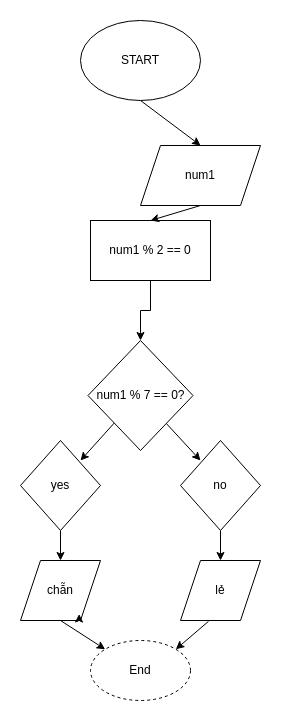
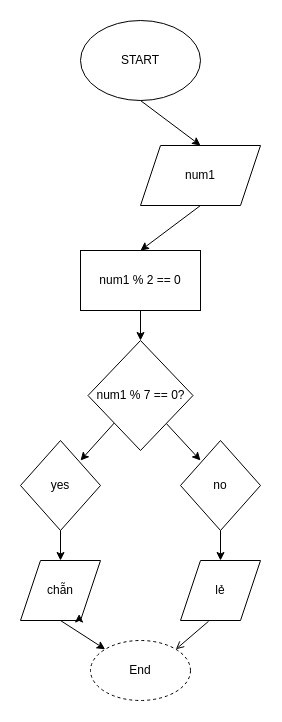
- <mxCell id="4" value="num1 % 2 == 0" style="rounded=0;whiteSpace=wrap;html=1;" parent="1" vertex="1"><mxGeometry x="90" y="220" width="120" height="60" as="geometry" /></mxCell>
+ <mxCell id="4" value="num1 % 2 == 0" style="rounded=0;whiteSpace=wrap;html=1;" parent="1" vertex="1"><mxGeometry x="80" y="250" width="120" height="60" as="geometry" /></mxCell>
- <mxCell id="17" value="" style="endArrow=classic;html=1;rounded=0;exitX=0.35;exitY=1.014;exitDx=0;exitDy=0;exitPerimeter=0;entryX=1;entryY=0;entryDx=0;entryDy=0;" parent="1" source="15" target="18" edge="1"><mxGeometry width="50" height="50" relative="1" as="geometry"><mxPoint x="51" y="631" as="sourcePoint" /><mxPoint x="208" y="650" as="targetPoint" /><Array as="points" /></mxGeometry></mxCell>
+ <mxCell id="17" value="" style="endArrow=open;html=1;rounded=0;exitX=0.35;exitY=1.014;exitDx=0;exitDy=0;exitPerimeter=0;entryX=1;entryY=0;entryDx=0;entryDy=0;" parent="1" source="15" target="18" edge="1"><mxGeometry width="50" height="50" relative="1" as="geometry"><mxPoint x="51" y="631" as="sourcePoint" /><mxPoint x="208" y="650" as="targetPoint" /><Array as="points" /></mxGeometry></mxCell>
